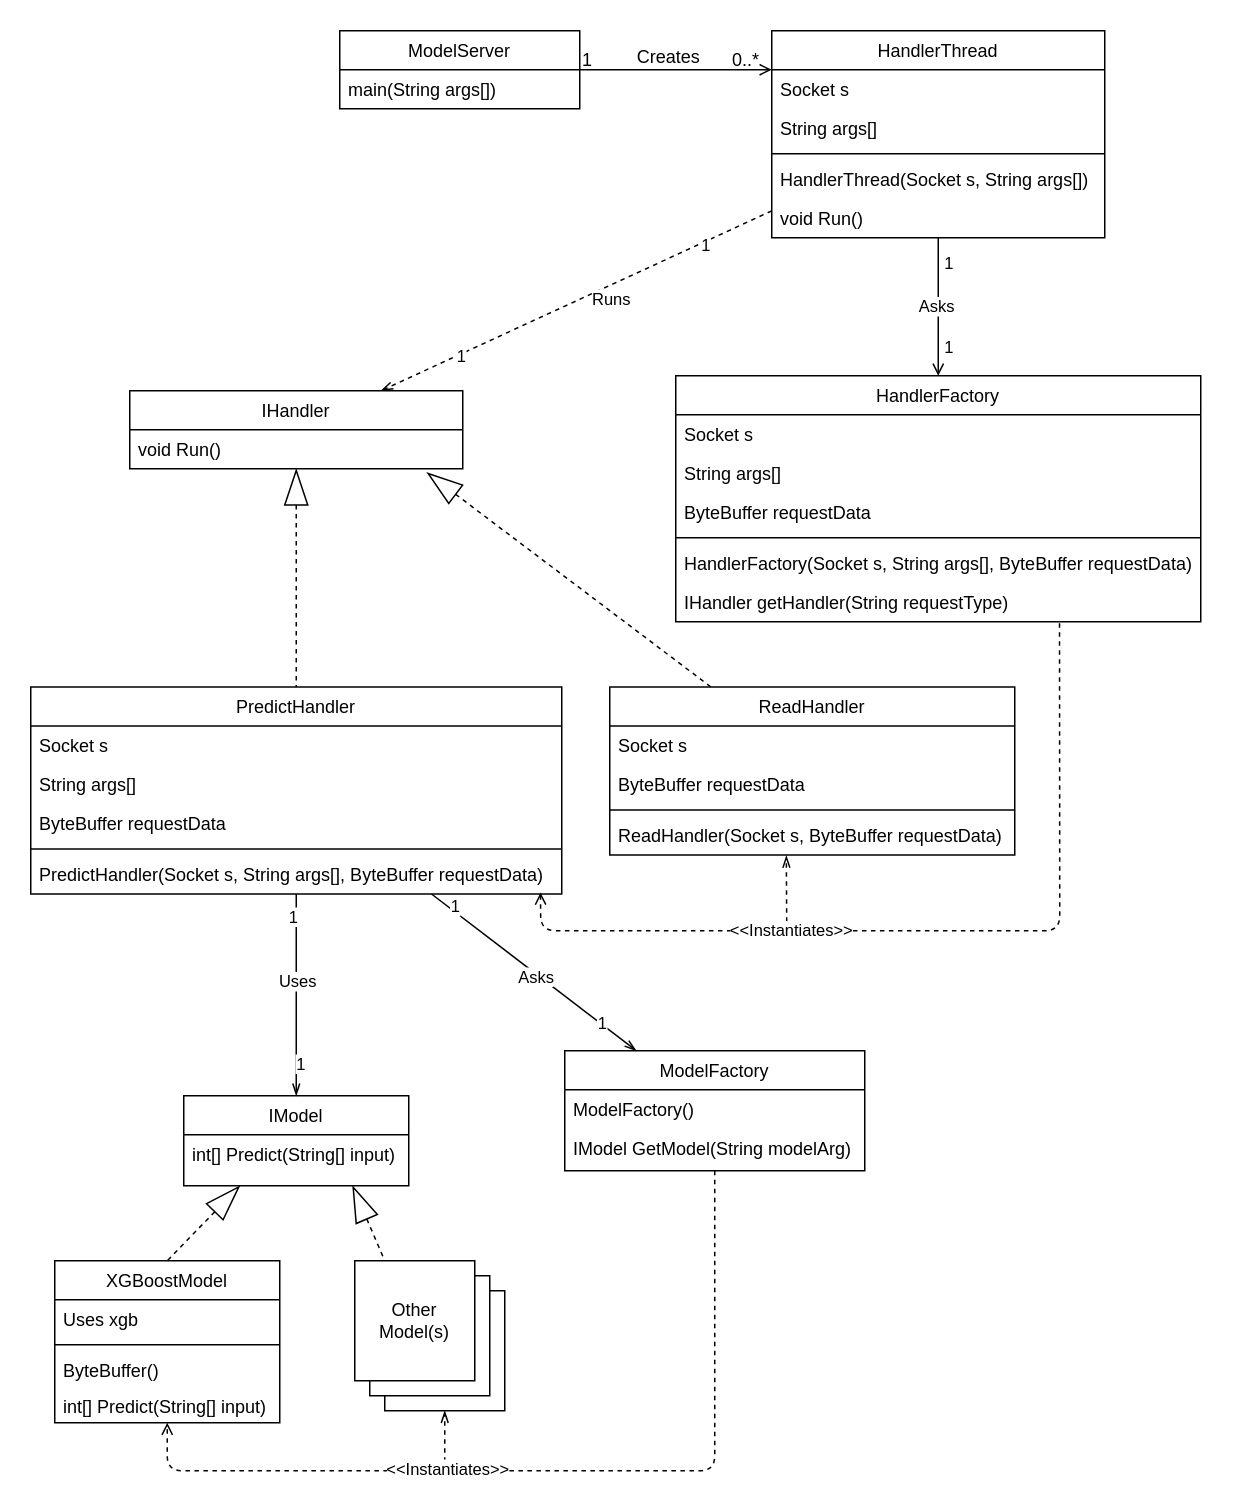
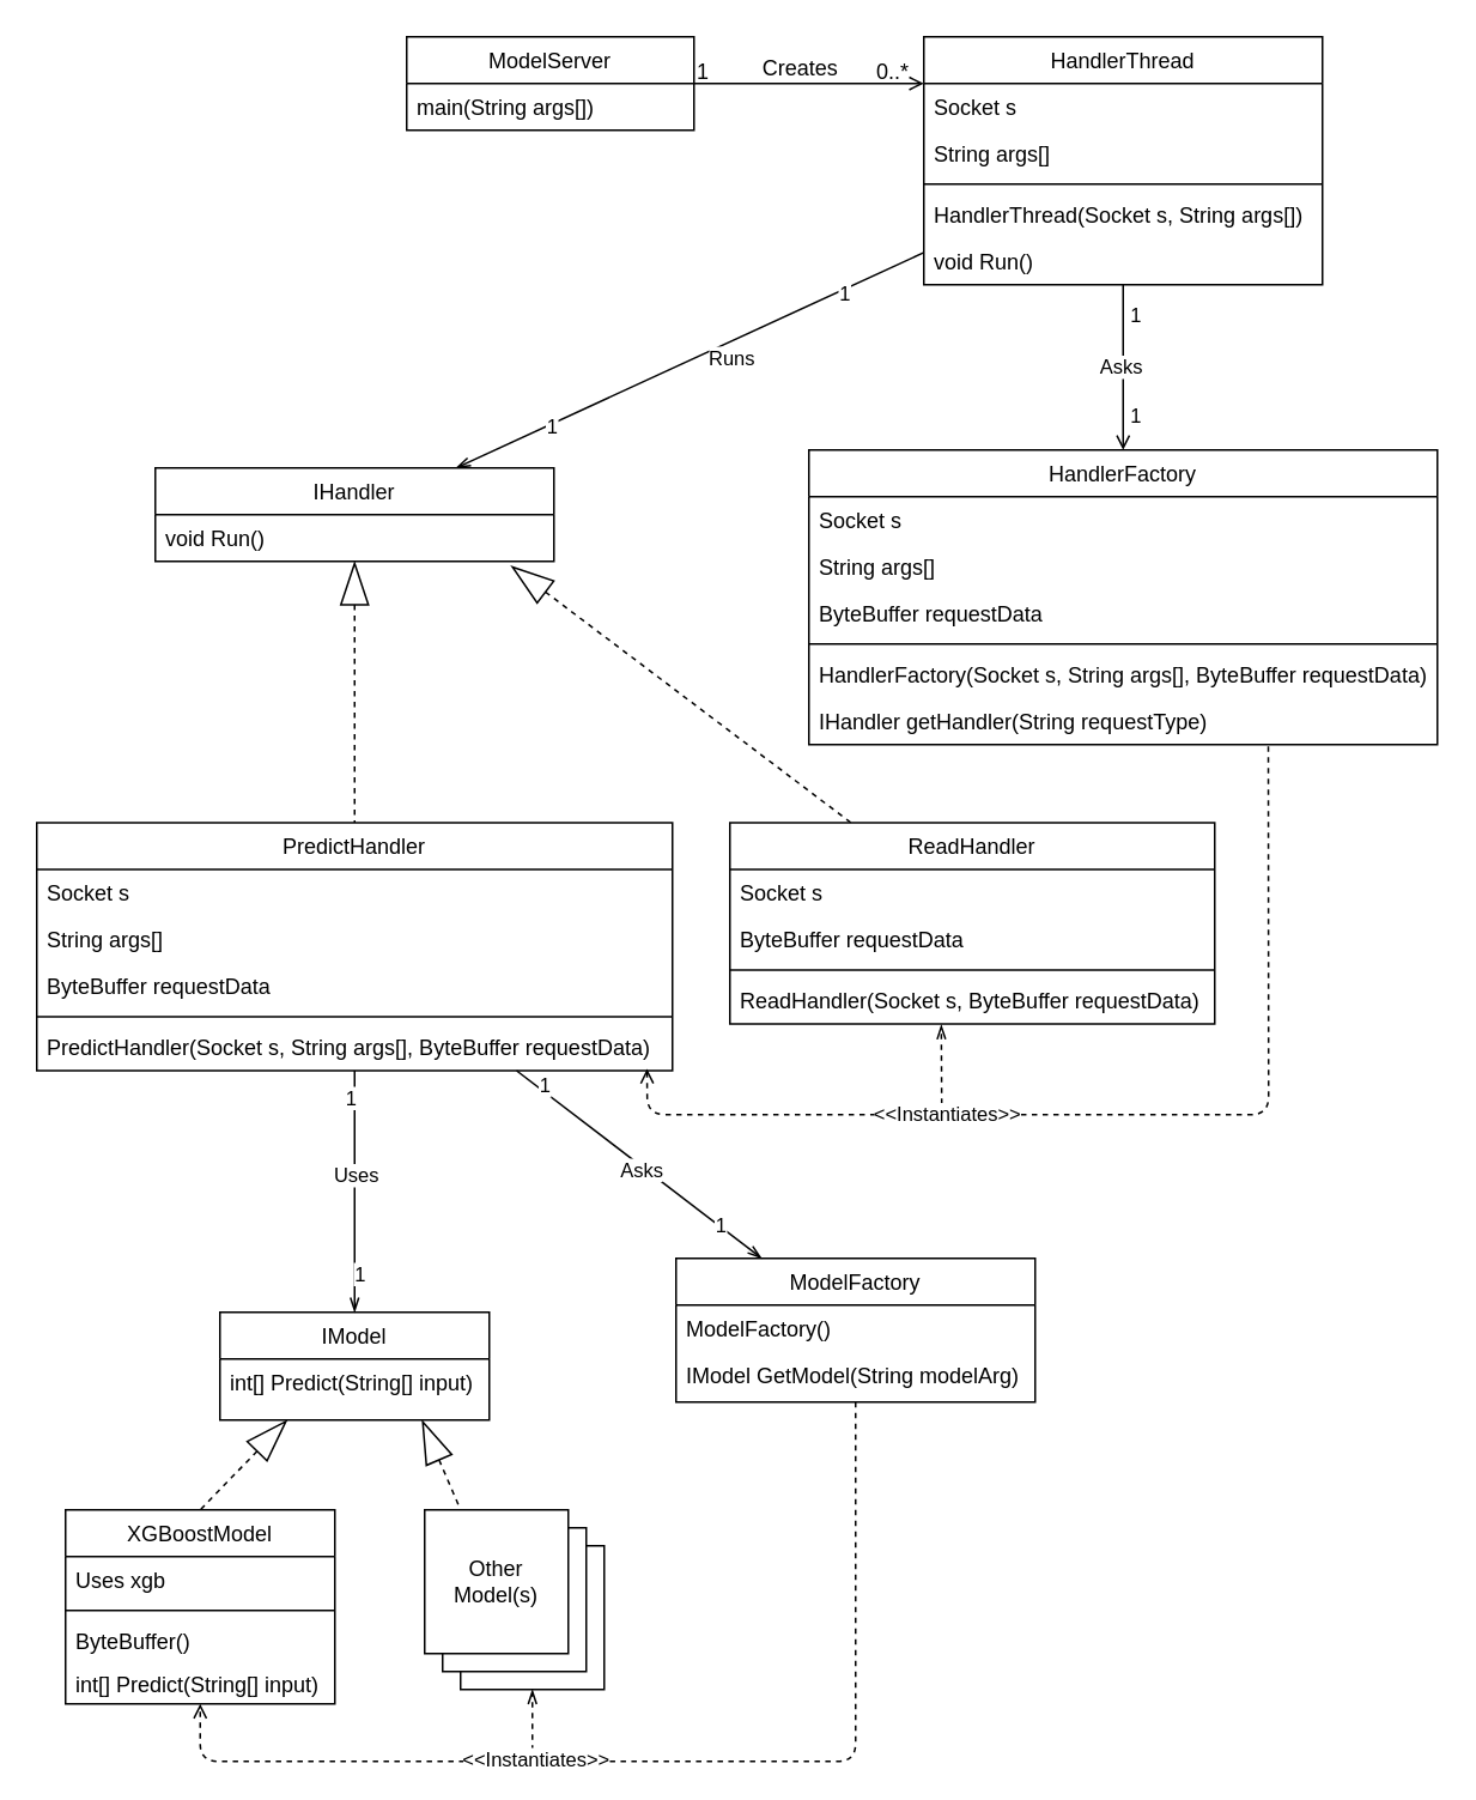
- <mxCell id="48" value="" style="edgeStyle=none;rounded=0;orthogonalLoop=1;jettySize=auto;html=1;endArrow=openThin;endFill=0;dashed=1;" parent="1" source="13" target="19" edge="1"><mxGeometry relative="1" as="geometry" /></mxCell>
+ <mxCell id="48" value="" style="edgeStyle=none;rounded=0;orthogonalLoop=1;jettySize=auto;html=1;endArrow=openThin;endFill=0;" parent="1" source="13" target="19" edge="1"><mxGeometry relative="1" as="geometry" /></mxCell>
